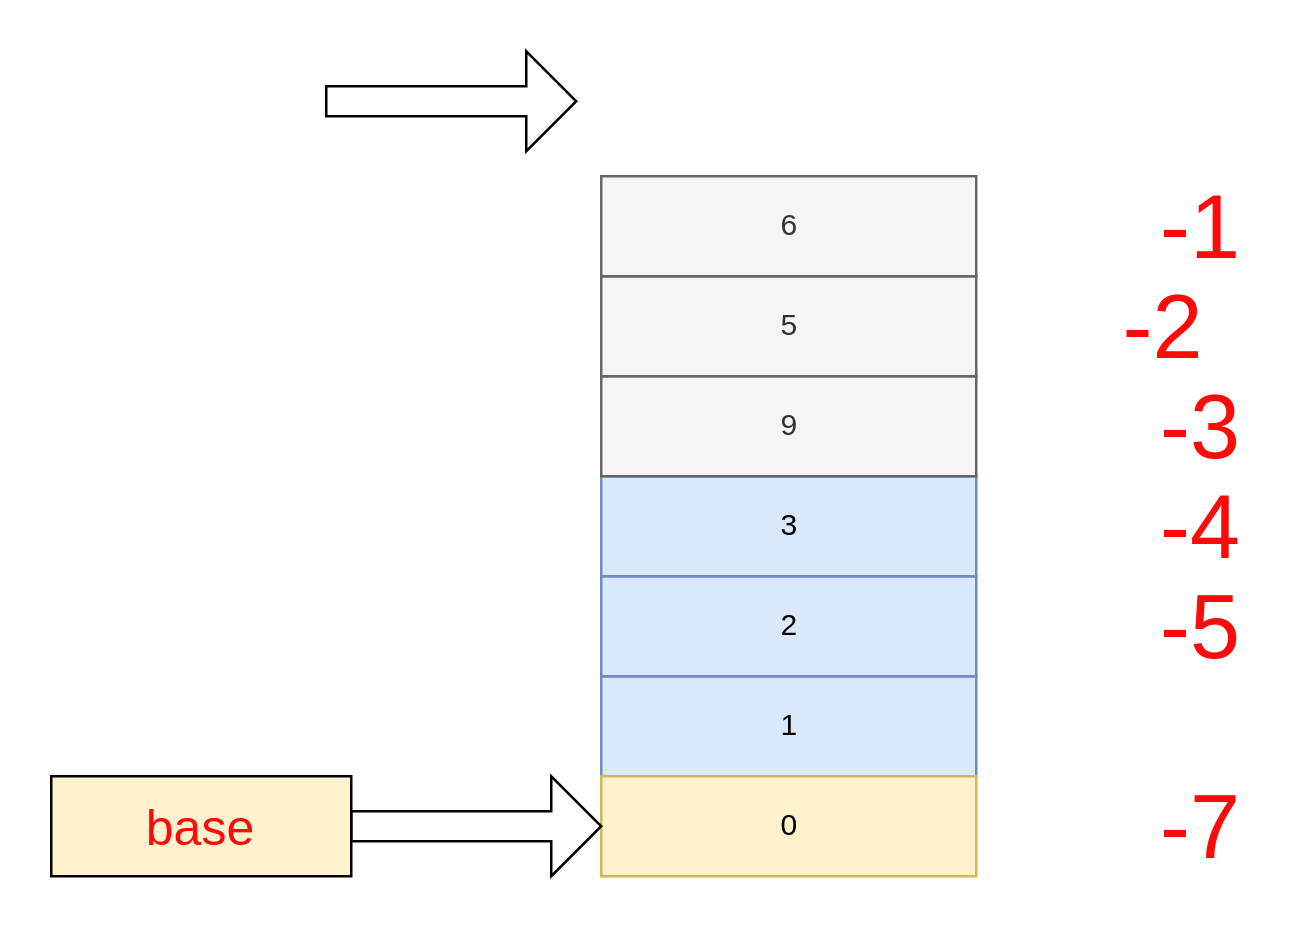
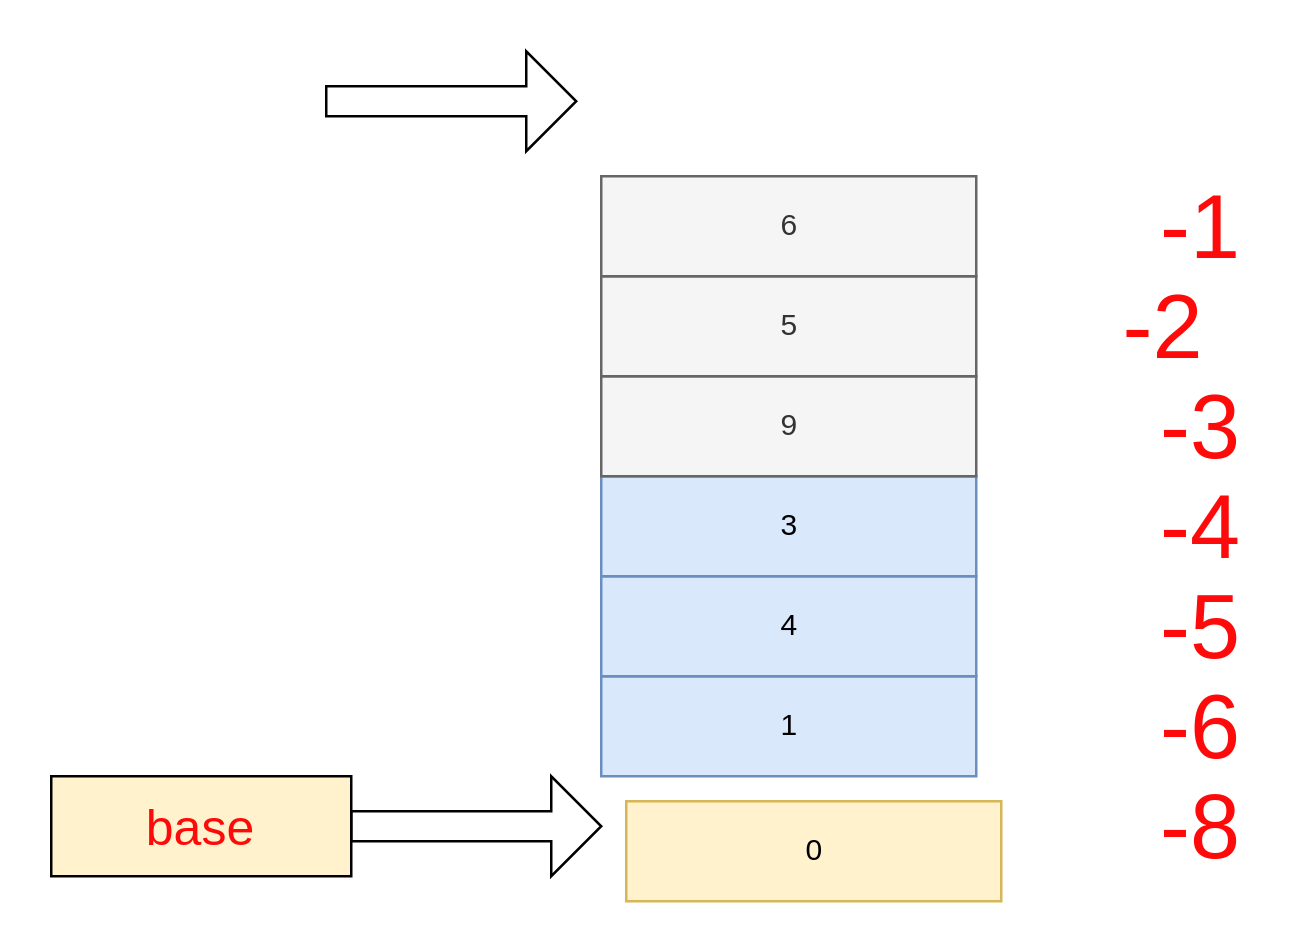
- <mxCell id="3" value="2" style="verticalLabelPosition=middle;verticalAlign=middle;html=1;shape=mxgraph.basic.rect;fillColor2=none;strokeWidth=1;size=20;indent=5;fillColor=#dae8fc;strokeColor=#6c8ebf;labelPosition=center;align=center;" vertex="1" parent="1"><mxGeometry x="240" y="230" width="150" height="40" as="geometry" /></mxCell>
+ <mxCell id="3" value="4" style="verticalLabelPosition=middle;verticalAlign=middle;html=1;shape=mxgraph.basic.rect;fillColor2=none;strokeWidth=1;size=20;indent=5;fillColor=#dae8fc;strokeColor=#6c8ebf;labelPosition=center;align=center;" vertex="1" parent="1"><mxGeometry x="240" y="230" width="150" height="40" as="geometry" /></mxCell>
+ <mxCell id="14" value="-6" style="text;html=1;strokeColor=none;fillColor=none;align=center;verticalAlign=middle;whiteSpace=wrap;rounded=0;fontSize=36;fontColor=#FF0A0A;" vertex="1" parent="1"><mxGeometry x="460" y="280" width="40" height="20" as="geometry" /></mxCell>
- <mxCell id="4" value="0" style="verticalLabelPosition=middle;verticalAlign=middle;html=1;shape=mxgraph.basic.rect;fillColor2=none;strokeWidth=1;size=20;indent=5;fillColor=#fff2cc;strokeColor=#d6b656;labelPosition=center;align=center;" vertex="1" parent="1"><mxGeometry x="240" y="310" width="150" height="40" as="geometry" /></mxCell>
+ <mxCell id="4" value="0" style="verticalLabelPosition=middle;verticalAlign=middle;html=1;shape=mxgraph.basic.rect;fillColor2=none;strokeWidth=1;size=20;indent=5;fillColor=#fff2cc;strokeColor=#d6b656;labelPosition=center;align=center;" vertex="1" parent="1"><mxGeometry x="250" y="320" width="150" height="40" as="geometry" /></mxCell>
- <mxCell id="15" value="-7" style="text;html=1;strokeColor=none;fillColor=none;align=center;verticalAlign=middle;whiteSpace=wrap;rounded=0;fontSize=36;fontColor=#FF0A0A;" vertex="1" parent="1"><mxGeometry x="460" y="320" width="40" height="20" as="geometry" /></mxCell>
+ <mxCell id="15" value="-8" style="text;html=1;strokeColor=none;fillColor=none;align=center;verticalAlign=middle;whiteSpace=wrap;rounded=0;fontSize=36;fontColor=#FF0A0A;" vertex="1" parent="1"><mxGeometry x="460" y="320" width="40" height="20" as="geometry" /></mxCell>
